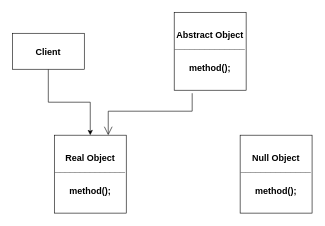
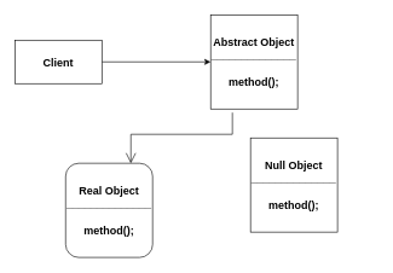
- <mxCell id="2" value="" style="edgeStyle=orthogonalEdgeStyle;rounded=0;orthogonalLoop=1;jettySize=auto;html=1;" edge="1" parent="1" source="3" target="6"><mxGeometry relative="1" as="geometry" /></mxCell>
+ <mxCell id="2" value="" style="edgeStyle=orthogonalEdgeStyle;rounded=0;orthogonalLoop=1;jettySize=auto;html=1;" edge="1" parent="1" source="3" target="4"><mxGeometry relative="1" as="geometry" /></mxCell>
- <mxCell id="6" value="&lt;span style=&quot;font-size: 15px;&quot;&gt;&lt;b&gt;Real Object&lt;/b&gt;&lt;/span&gt;&lt;div&gt;&lt;span style=&quot;font-size: 15px;&quot;&gt;&lt;b&gt;______________&lt;/b&gt;&lt;/span&gt;&lt;/div&gt;&lt;div&gt;&lt;span style=&quot;font-size: 15px;&quot;&gt;&lt;b&gt;&lt;br&gt;&lt;/b&gt;&lt;/span&gt;&lt;/div&gt;&lt;div&gt;&lt;span style=&quot;font-size: 15px;&quot;&gt;&lt;b&gt;method();&lt;/b&gt;&lt;/span&gt;&lt;/div&gt;" style="rounded=0;whiteSpace=wrap;html=1;" vertex="1" parent="1"><mxGeometry x="90" y="225" width="120" height="130" as="geometry" /></mxCell>
+ <mxCell id="6" value="&lt;span style=&quot;font-size: 15px;&quot;&gt;&lt;b&gt;Real Object&lt;/b&gt;&lt;/span&gt;&lt;div&gt;&lt;span style=&quot;font-size: 15px;&quot;&gt;&lt;b&gt;______________&lt;/b&gt;&lt;/span&gt;&lt;/div&gt;&lt;div&gt;&lt;span style=&quot;font-size: 15px;&quot;&gt;&lt;b&gt;&lt;br&gt;&lt;/b&gt;&lt;/span&gt;&lt;/div&gt;&lt;div&gt;&lt;span style=&quot;font-size: 15px;&quot;&gt;&lt;b&gt;method();&lt;/b&gt;&lt;/span&gt;&lt;/div&gt;" style="whiteSpace=wrap;html=1;rounded=1;" vertex="1" parent="1"><mxGeometry x="90" y="225" width="120" height="130" as="geometry" /></mxCell>
- <mxCell id="5" value="&lt;span style=&quot;font-size: 15px;&quot;&gt;&lt;b&gt;Null Object&lt;/b&gt;&lt;/span&gt;&lt;div&gt;&lt;span style=&quot;font-size: 15px;&quot;&gt;&lt;b&gt;______________&lt;/b&gt;&lt;/span&gt;&lt;/div&gt;&lt;div&gt;&lt;span style=&quot;font-size: 15px;&quot;&gt;&lt;b&gt;&lt;br&gt;&lt;/b&gt;&lt;/span&gt;&lt;/div&gt;&lt;div&gt;&lt;span style=&quot;font-size: 15px;&quot;&gt;&lt;b&gt;method();&lt;/b&gt;&lt;/span&gt;&lt;/div&gt;" style="rounded=0;whiteSpace=wrap;html=1;" vertex="1" parent="1"><mxGeometry x="400" y="225" width="120" height="130" as="geometry" /></mxCell>
+ <mxCell id="5" value="&lt;span style=&quot;font-size: 15px;&quot;&gt;&lt;b&gt;Null Object&lt;/b&gt;&lt;/span&gt;&lt;div&gt;&lt;span style=&quot;font-size: 15px;&quot;&gt;&lt;b&gt;______________&lt;/b&gt;&lt;/span&gt;&lt;/div&gt;&lt;div&gt;&lt;span style=&quot;font-size: 15px;&quot;&gt;&lt;b&gt;&lt;br&gt;&lt;/b&gt;&lt;/span&gt;&lt;/div&gt;&lt;div&gt;&lt;span style=&quot;font-size: 15px;&quot;&gt;&lt;b&gt;method();&lt;/b&gt;&lt;/span&gt;&lt;/div&gt;" style="rounded=0;whiteSpace=wrap;html=1;" vertex="1" parent="1"><mxGeometry x="345" y="190" width="120" height="130" as="geometry" /></mxCell>
